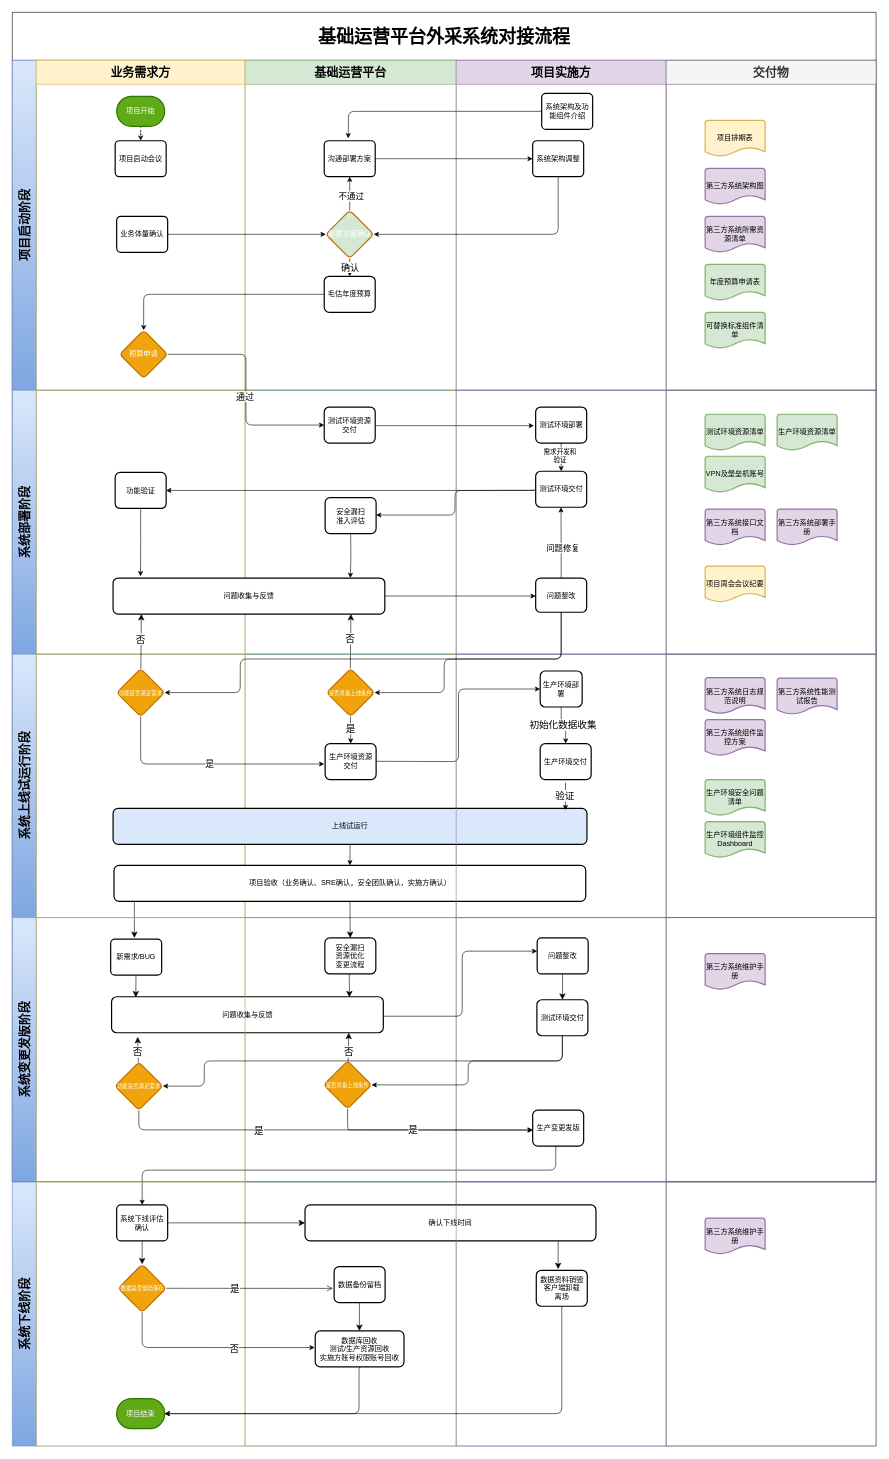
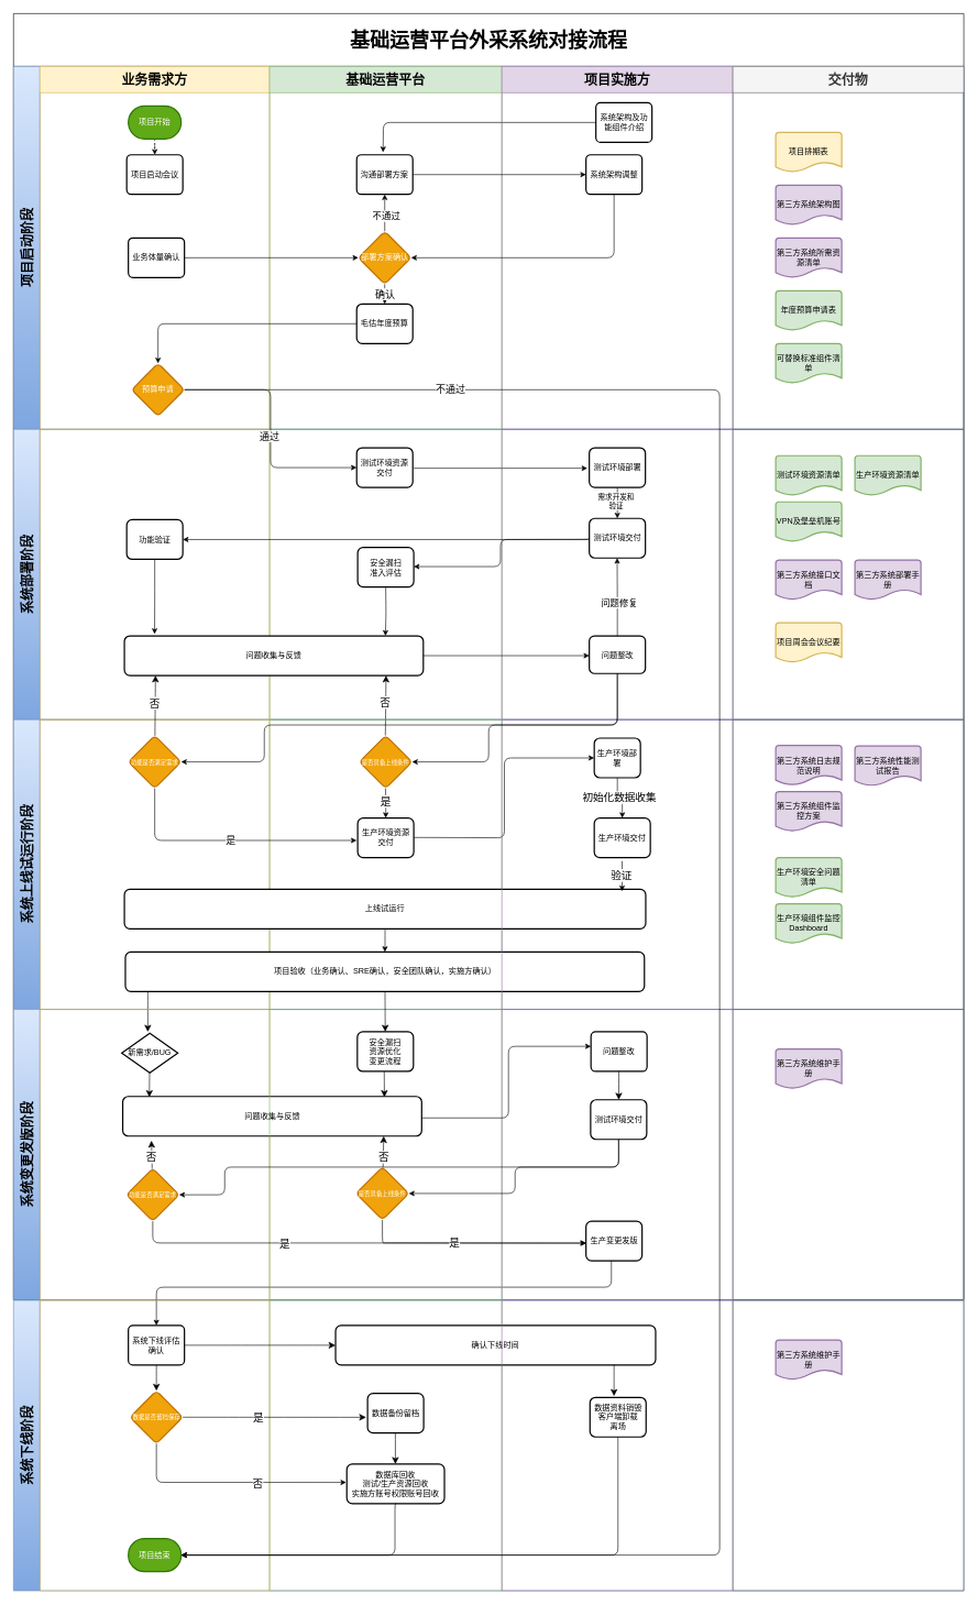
- <mxCell id="14" value="部署方案确认" style="rhombus;whiteSpace=wrap;html=1;rounded=1;strokeWidth=2;arcSize=14;fillColor=#d5e8d4;strokeColor=#BD7000;fontColor=#ffffff;" parent="11" vertex="1"><mxGeometry x="134.5" y="250" width="80" height="80" as="geometry" /></mxCell>
+ <mxCell id="14" value="部署方案确认" style="rhombus;whiteSpace=wrap;html=1;rounded=1;strokeWidth=2;arcSize=14;fillColor=#f0a30a;strokeColor=#BD7000;fontColor=#ffffff;" parent="11" vertex="1"><mxGeometry x="134.5" y="250" width="80" height="80" as="geometry" /></mxCell>
+ <mxCell id="148" style="edgeStyle=orthogonalEdgeStyle;rounded=1;orthogonalLoop=1;jettySize=auto;html=1;fontSize=20;fontColor=#000000;entryX=1;entryY=0.5;entryDx=0;entryDy=0;entryPerimeter=0;" parent="1" source="10" target="111" edge="1"><mxGeometry relative="1" as="geometry"><Array as="points"><mxPoint x="1090" y="590" /><mxPoint x="1090" y="2356" /></Array><mxPoint x="274" y="2403" as="targetPoint" /></mxGeometry></mxCell>
+ <mxCell id="149" value="不通过" style="edgeLabel;html=1;align=center;verticalAlign=middle;resizable=0;points=[];fontSize=15;fontColor=#000000;" parent="148" vertex="1" connectable="0"><mxGeometry x="-0.763" y="2" relative="1" as="geometry"><mxPoint as="offset" /></mxGeometry></mxCell>
- <mxCell id="70" value="&lt;font color=&quot;#000000&quot;&gt;上线试运行&lt;/font&gt;" style="whiteSpace=wrap;html=1;rounded=1;fontColor=#ffffff;strokeWidth=2;arcSize=14;fillColor=#dae8fc;" parent="63" vertex="1"><mxGeometry x="-220" y="257" width="790" height="60" as="geometry" /></mxCell>
+ <mxCell id="70" value="&lt;font color=&quot;#000000&quot;&gt;上线试运行&lt;/font&gt;" style="whiteSpace=wrap;html=1;rounded=1;fontColor=#ffffff;strokeWidth=2;arcSize=14;fillColor=#FFFFFF;" parent="63" vertex="1"><mxGeometry x="-220" y="257" width="790" height="60" as="geometry" /></mxCell>
- <mxCell id="112" value="新需求/BUG" style="rounded=1;whiteSpace=wrap;html=1;absoluteArcSize=1;arcSize=14;strokeWidth=2;" parent="110" vertex="1"><mxGeometry x="124" y="-405" width="85" height="60" as="geometry" /></mxCell>
+ <mxCell id="112" value="新需求/BUG" style="rhombus;whiteSpace=wrap;html=1;absoluteArcSize=1;arcSize=14;strokeWidth=2;" parent="110" vertex="1"><mxGeometry x="124" y="-405" width="85" height="60" as="geometry" /></mxCell>
- <mxCell id="129" style="edgeStyle=none;curved=1;rounded=0;orthogonalLoop=1;jettySize=auto;html=1;entryX=-0.025;entryY=0.603;entryDx=0;entryDy=0;entryPerimeter=0;fontSize=12;startSize=8;endSize=8;endArrow=open;" parent="109" source="115" target="118" edge="1"><mxGeometry relative="1" as="geometry" /></mxCell>
+ <mxCell id="129" style="edgeStyle=none;curved=1;rounded=0;orthogonalLoop=1;jettySize=auto;html=1;entryX=-0.025;entryY=0.603;entryDx=0;entryDy=0;entryPerimeter=0;fontSize=12;startSize=8;endSize=8;" parent="109" source="115" target="118" edge="1"><mxGeometry relative="1" as="geometry" /></mxCell>
